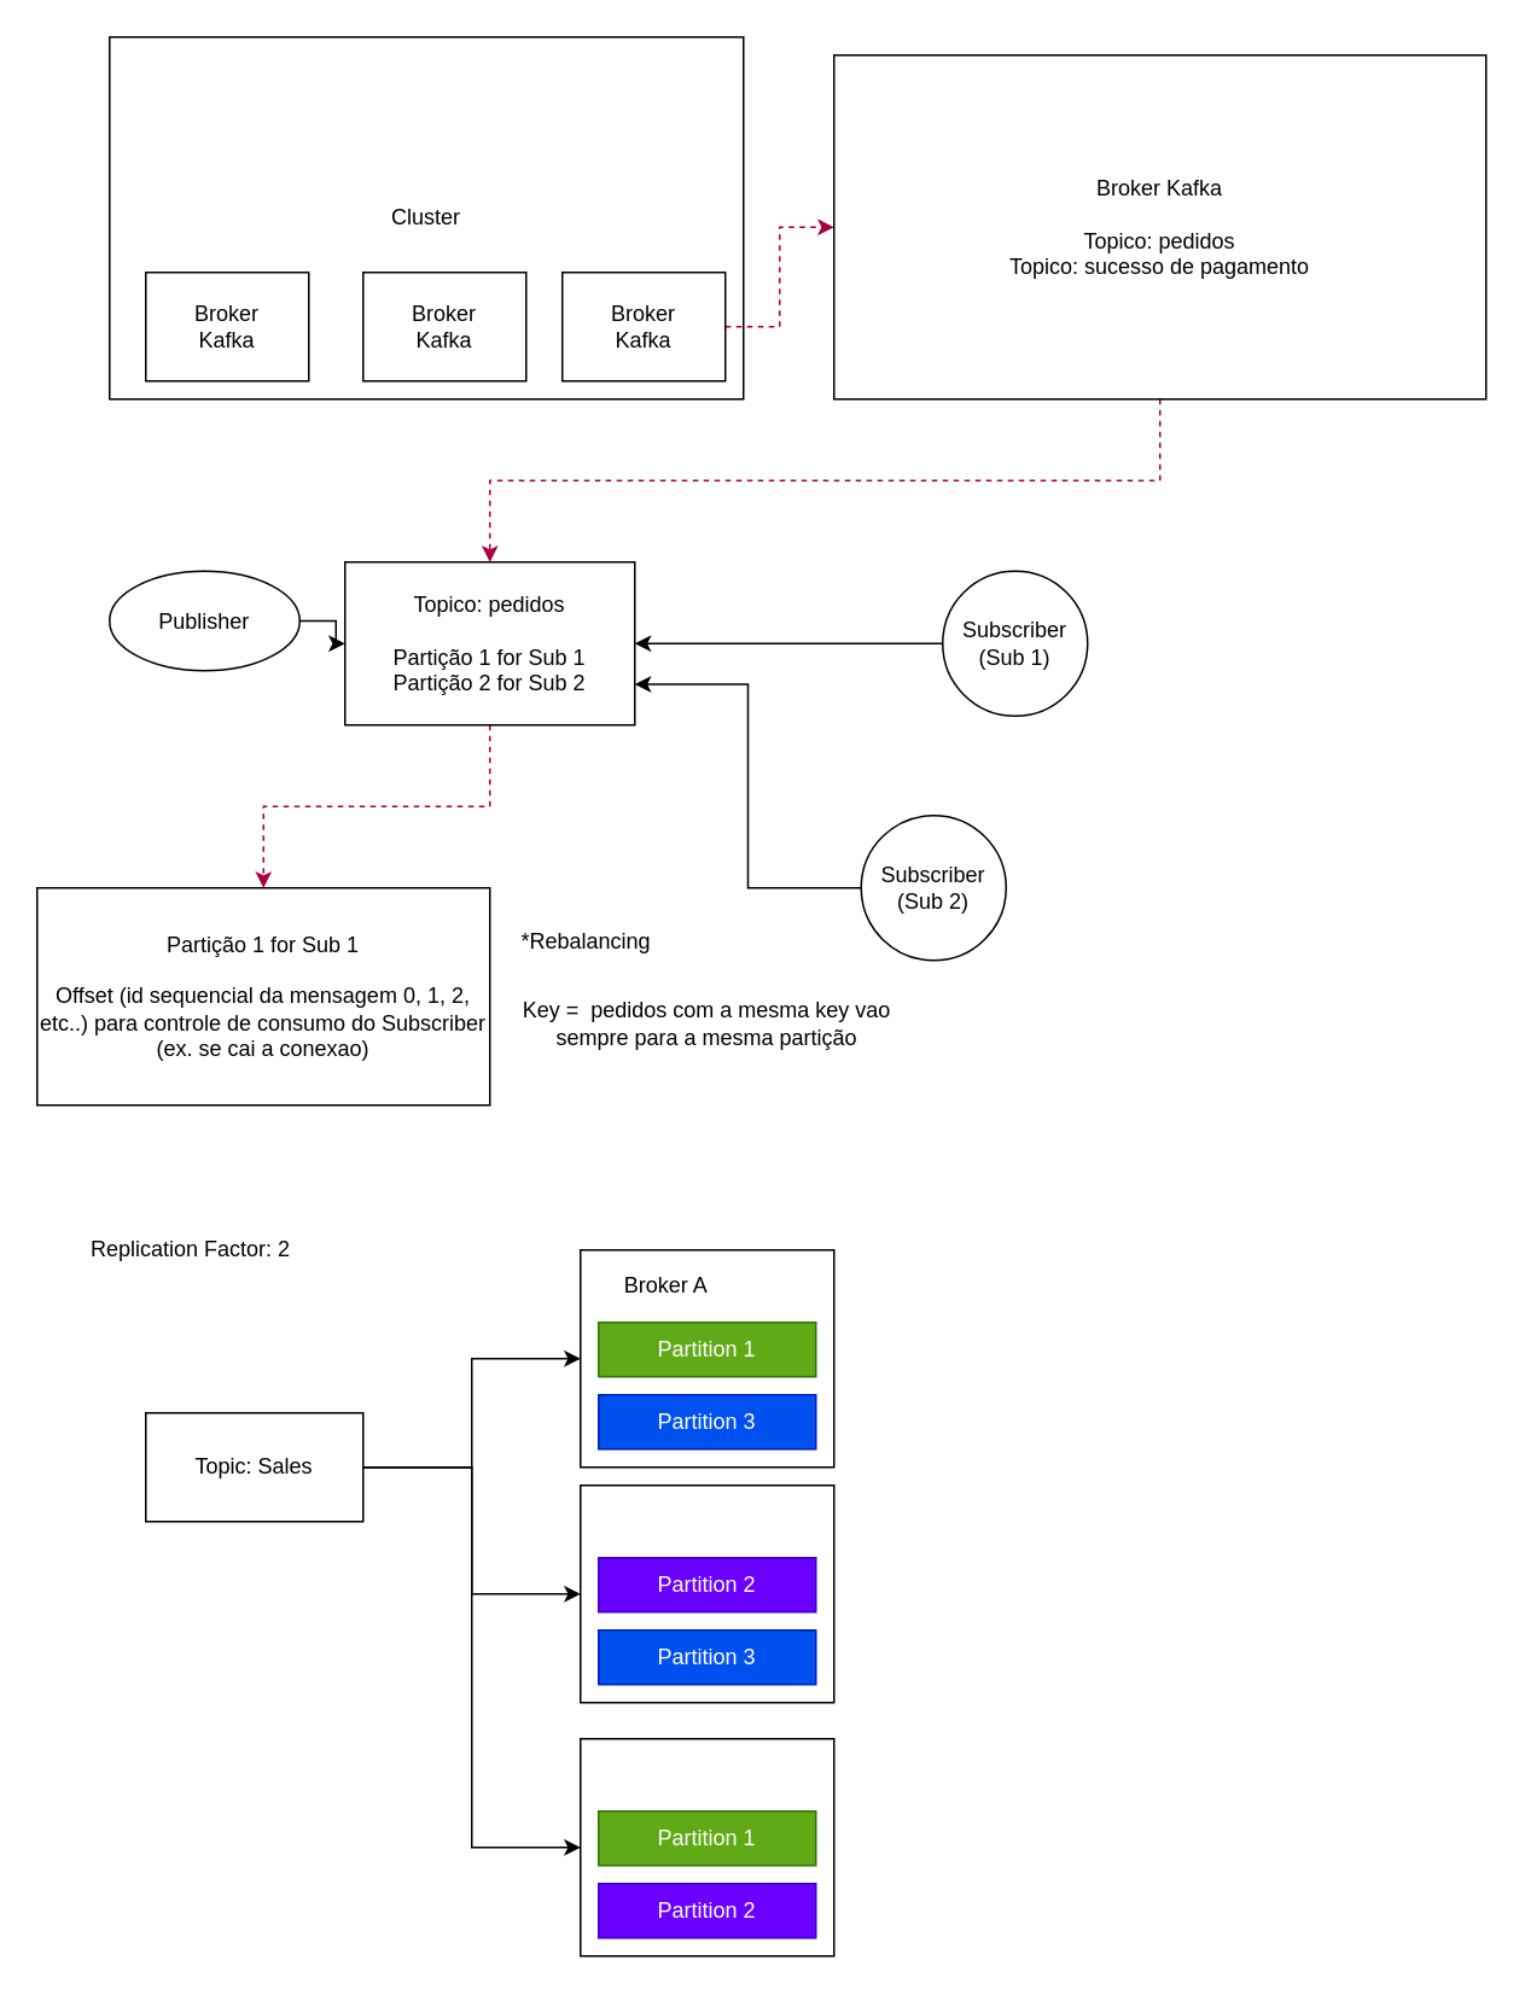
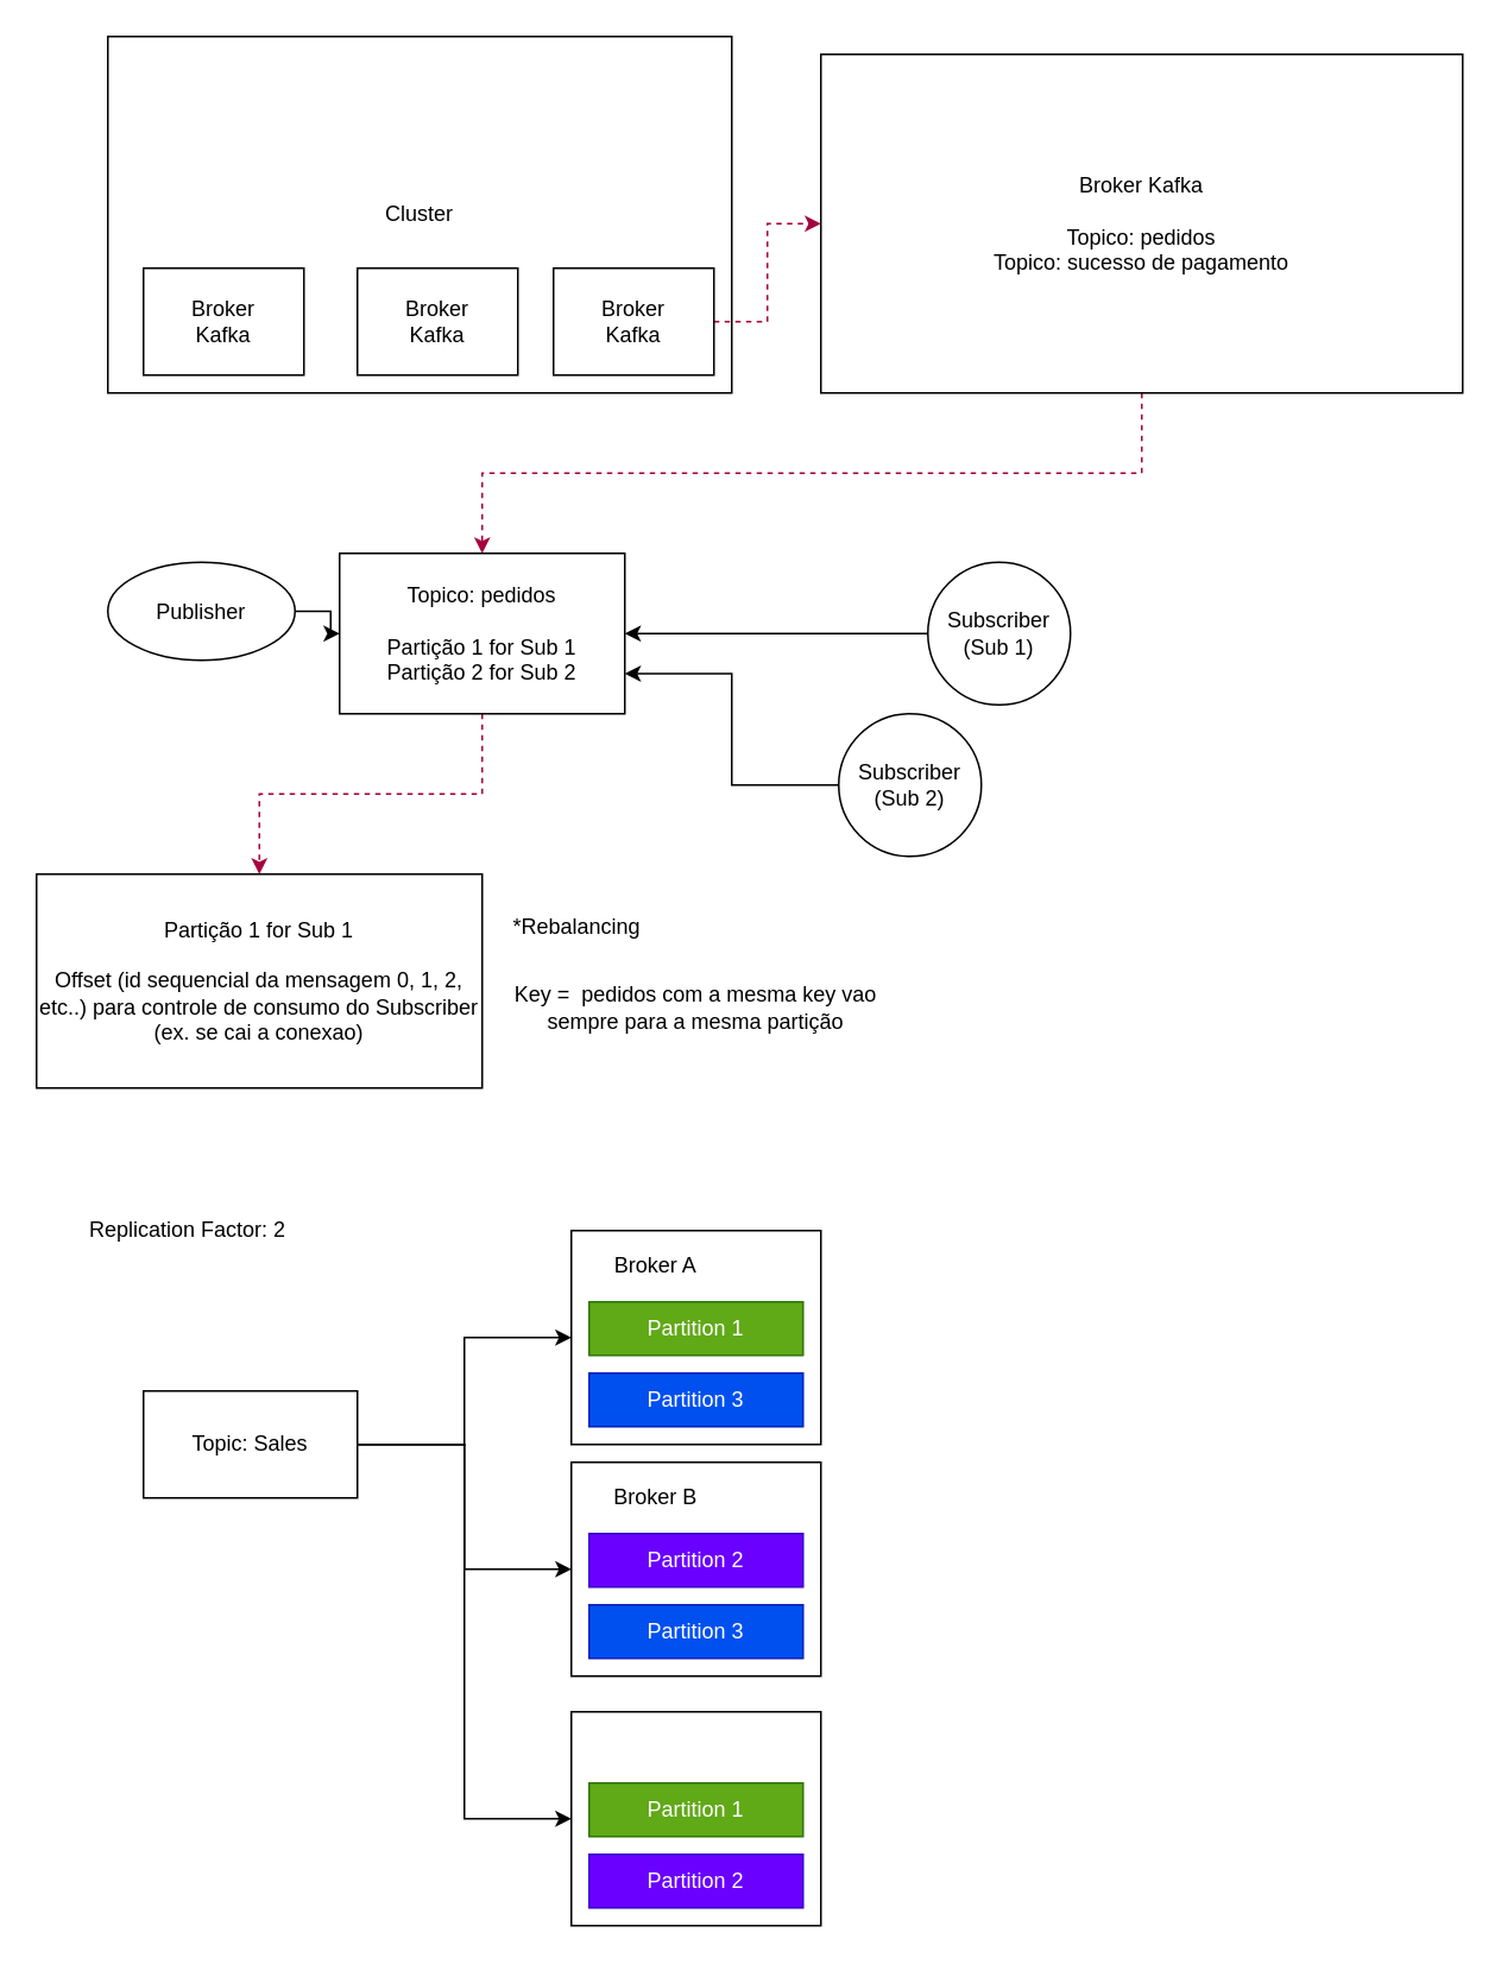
- <mxCell id="17" value="Subscriber (Sub 2)" style="ellipse;whiteSpace=wrap;html=1;aspect=fixed;" parent="1" vertex="1"><mxGeometry x="475" y="450" width="80" height="80" as="geometry" /></mxCell>
+ <mxCell id="17" value="Subscriber (Sub 2)" style="ellipse;whiteSpace=wrap;html=1;aspect=fixed;" parent="1" vertex="1"><mxGeometry x="470" y="400" width="80" height="80" as="geometry" /></mxCell>
+ <mxCell id="31" value="Broker B" style="text;html=1;strokeColor=none;fillColor=none;align=center;verticalAlign=middle;whiteSpace=wrap;rounded=0;" vertex="1" parent="1"><mxGeometry x="335" y="830" width="65" height="20" as="geometry" /></mxCell>
